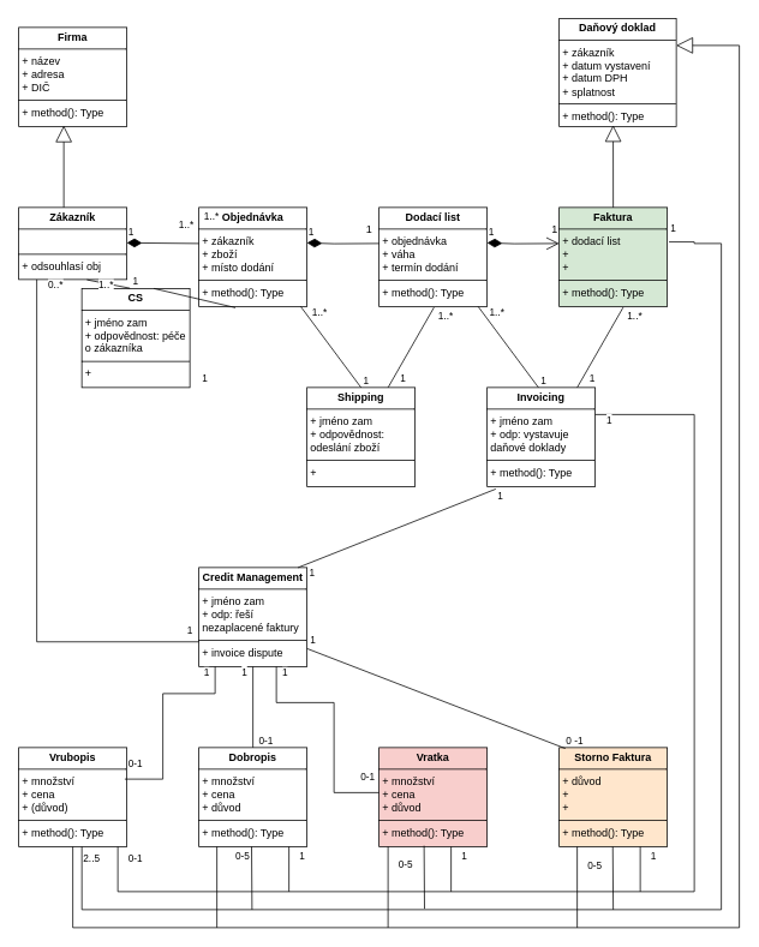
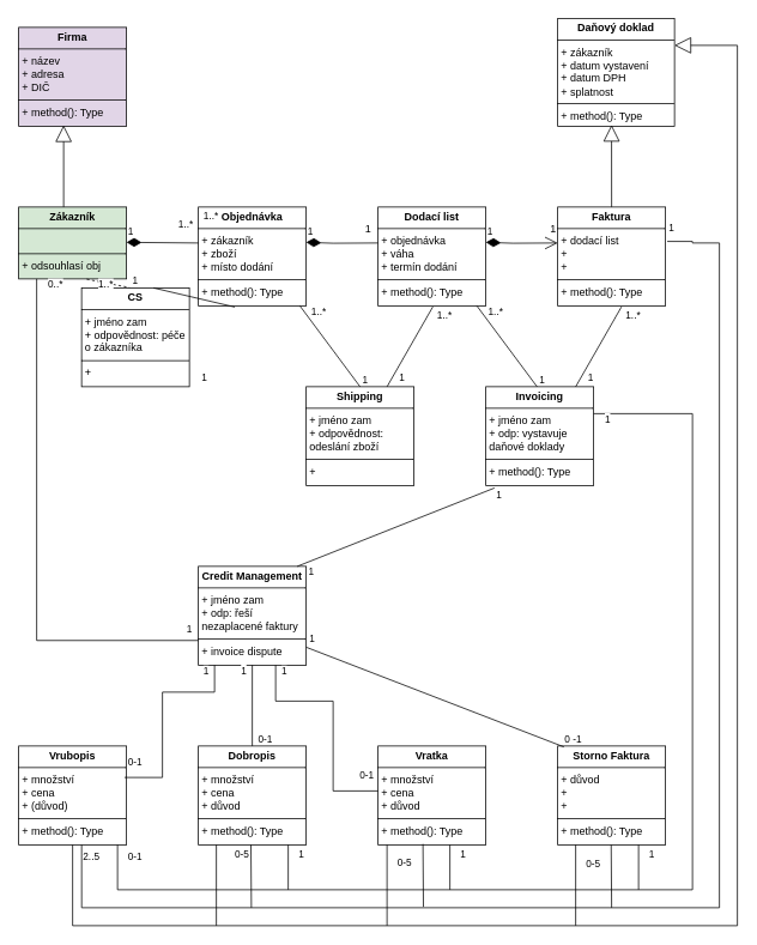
- <mxCell id="2" value="&lt;p style=&quot;margin:0px;margin-top:4px;text-align:center;&quot;&gt;&lt;b&gt;Firma&lt;/b&gt;&lt;/p&gt;&lt;hr size=&quot;1&quot; style=&quot;border-style:solid;&quot;&gt;&lt;p style=&quot;margin:0px;margin-left:4px;&quot;&gt;+ název&lt;/p&gt;&lt;p style=&quot;margin:0px;margin-left:4px;&quot;&gt;+ adresa&lt;/p&gt;&lt;p style=&quot;margin:0px;margin-left:4px;&quot;&gt;+ DIČ&lt;/p&gt;&lt;hr size=&quot;1&quot; style=&quot;border-style:solid;&quot;&gt;&lt;p style=&quot;margin:0px;margin-left:4px;&quot;&gt;+ method(): Type&lt;/p&gt;" style="verticalAlign=top;align=left;overflow=fill;html=1;whiteSpace=wrap;" parent="1" vertex="1"><mxGeometry x="20" y="30" width="120" height="110" as="geometry" /></mxCell>
+ <mxCell id="2" value="&lt;p style=&quot;margin:0px;margin-top:4px;text-align:center;&quot;&gt;&lt;b&gt;Firma&lt;/b&gt;&lt;/p&gt;&lt;hr size=&quot;1&quot; style=&quot;border-style:solid;&quot;&gt;&lt;p style=&quot;margin:0px;margin-left:4px;&quot;&gt;+ název&lt;/p&gt;&lt;p style=&quot;margin:0px;margin-left:4px;&quot;&gt;+ adresa&lt;/p&gt;&lt;p style=&quot;margin:0px;margin-left:4px;&quot;&gt;+ DIČ&lt;/p&gt;&lt;hr size=&quot;1&quot; style=&quot;border-style:solid;&quot;&gt;&lt;p style=&quot;margin:0px;margin-left:4px;&quot;&gt;+ method(): Type&lt;/p&gt;" style="verticalAlign=top;align=left;overflow=fill;html=1;whiteSpace=wrap;fillColor=#e1d5e7;" parent="1" vertex="1"><mxGeometry x="20" y="30" width="120" height="110" as="geometry" /></mxCell>
- <mxCell id="4" value="&lt;p style=&quot;margin:0px;margin-top:4px;text-align:center;&quot;&gt;&lt;b&gt;Zákazník&lt;/b&gt;&lt;/p&gt;&lt;hr size=&quot;1&quot; style=&quot;border-style:solid;&quot;&gt;&lt;p style=&quot;margin:0px;margin-left:4px;&quot;&gt;&lt;br&gt;&lt;/p&gt;&lt;hr size=&quot;1&quot; style=&quot;border-style:solid;&quot;&gt;&lt;p style=&quot;margin:0px;margin-left:4px;&quot;&gt;+ odsouhlasí obj&lt;/p&gt;" style="verticalAlign=top;align=left;overflow=fill;html=1;whiteSpace=wrap;" parent="1" vertex="1"><mxGeometry x="20" y="230" width="120" height="80" as="geometry" /></mxCell>
+ <mxCell id="4" value="&lt;p style=&quot;margin:0px;margin-top:4px;text-align:center;&quot;&gt;&lt;b&gt;Zákazník&lt;/b&gt;&lt;/p&gt;&lt;hr size=&quot;1&quot; style=&quot;border-style:solid;&quot;&gt;&lt;p style=&quot;margin:0px;margin-left:4px;&quot;&gt;&lt;br&gt;&lt;/p&gt;&lt;hr size=&quot;1&quot; style=&quot;border-style:solid;&quot;&gt;&lt;p style=&quot;margin:0px;margin-left:4px;&quot;&gt;+ odsouhlasí obj&lt;/p&gt;" style="verticalAlign=top;align=left;overflow=fill;html=1;whiteSpace=wrap;fillColor=#d5e8d4;" parent="1" vertex="1"><mxGeometry x="20" y="230" width="120" height="80" as="geometry" /></mxCell>
- <mxCell id="7" value="&lt;p style=&quot;margin:0px;margin-top:4px;text-align:center;&quot;&gt;&lt;b&gt;Faktura&lt;/b&gt;&lt;/p&gt;&lt;hr size=&quot;1&quot; style=&quot;border-style:solid;&quot;&gt;&lt;p style=&quot;margin:0px;margin-left:4px;&quot;&gt;+ dodací list&lt;/p&gt;&lt;p style=&quot;margin:0px;margin-left:4px;&quot;&gt;+&amp;nbsp;&lt;/p&gt;&lt;p style=&quot;margin:0px;margin-left:4px;&quot;&gt;+&amp;nbsp;&lt;/p&gt;&lt;hr size=&quot;1&quot; style=&quot;border-style:solid;&quot;&gt;&lt;p style=&quot;margin:0px;margin-left:4px;&quot;&gt;+ method(): Type&lt;/p&gt;" style="verticalAlign=top;align=left;overflow=fill;html=1;whiteSpace=wrap;fillColor=#d5e8d4;" parent="1" vertex="1"><mxGeometry x="620" y="230" width="120" height="110" as="geometry" /></mxCell>
+ <mxCell id="7" value="&lt;p style=&quot;margin:0px;margin-top:4px;text-align:center;&quot;&gt;&lt;b&gt;Faktura&lt;/b&gt;&lt;/p&gt;&lt;hr size=&quot;1&quot; style=&quot;border-style:solid;&quot;&gt;&lt;p style=&quot;margin:0px;margin-left:4px;&quot;&gt;+ dodací list&lt;/p&gt;&lt;p style=&quot;margin:0px;margin-left:4px;&quot;&gt;+&amp;nbsp;&lt;/p&gt;&lt;p style=&quot;margin:0px;margin-left:4px;&quot;&gt;+&amp;nbsp;&lt;/p&gt;&lt;hr size=&quot;1&quot; style=&quot;border-style:solid;&quot;&gt;&lt;p style=&quot;margin:0px;margin-left:4px;&quot;&gt;+ method(): Type&lt;/p&gt;" style="verticalAlign=top;align=left;overflow=fill;html=1;whiteSpace=wrap;" parent="1" vertex="1"><mxGeometry x="620" y="230" width="120" height="110" as="geometry" /></mxCell>
- <mxCell id="19" value="" style="endArrow=none;html=1;endSize=12;startArrow=none;startSize=14;startFill=0;rounded=0;exitX=0.631;exitY=1.004;exitDx=0;exitDy=0;exitPerimeter=0;entryX=0.445;entryY=-0.003;entryDx=0;entryDy=0;entryPerimeter=0;endFill=0;" parent="1" source="4" target="8" edge="1"><mxGeometry relative="1" as="geometry"><mxPoint x="100" y="400" as="sourcePoint" /><mxPoint x="260" y="400" as="targetPoint" /></mxGeometry></mxCell>
+ <mxCell id="19" value="" style="endArrow=none;html=1;endSize=12;startArrow=none;startSize=14;startFill=0;rounded=0;exitX=0.631;exitY=1.004;exitDx=0;exitDy=0;exitPerimeter=0;entryX=0.445;entryY=-0.003;entryDx=0;entryDy=0;entryPerimeter=0;endFill=0;dashed=1;" parent="1" source="4" target="8" edge="1"><mxGeometry relative="1" as="geometry"><mxPoint x="100" y="400" as="sourcePoint" /><mxPoint x="260" y="400" as="targetPoint" /></mxGeometry></mxCell>
- <mxCell id="13" value="&lt;p style=&quot;margin:0px;margin-top:4px;text-align:center;&quot;&gt;&lt;b&gt;Vratka&lt;/b&gt;&lt;/p&gt;&lt;hr size=&quot;1&quot; style=&quot;border-style:solid;&quot;&gt;&lt;p style=&quot;margin:0px;margin-left:4px;&quot;&gt;+ množství&lt;/p&gt;&lt;p style=&quot;margin:0px;margin-left:4px;&quot;&gt;+ cena&lt;/p&gt;&lt;p style=&quot;margin:0px;margin-left:4px;&quot;&gt;+ důvod&lt;/p&gt;&lt;hr size=&quot;1&quot; style=&quot;border-style:solid;&quot;&gt;&lt;p style=&quot;margin:0px;margin-left:4px;&quot;&gt;+ method(): Type&lt;/p&gt;" style="verticalAlign=top;align=left;overflow=fill;html=1;whiteSpace=wrap;fillColor=#f8cecc;" parent="1" vertex="1"><mxGeometry x="420" y="830" width="120" height="110" as="geometry" /></mxCell>
+ <mxCell id="13" value="&lt;p style=&quot;margin:0px;margin-top:4px;text-align:center;&quot;&gt;&lt;b&gt;Vratka&lt;/b&gt;&lt;/p&gt;&lt;hr size=&quot;1&quot; style=&quot;border-style:solid;&quot;&gt;&lt;p style=&quot;margin:0px;margin-left:4px;&quot;&gt;+ množství&lt;/p&gt;&lt;p style=&quot;margin:0px;margin-left:4px;&quot;&gt;+ cena&lt;/p&gt;&lt;p style=&quot;margin:0px;margin-left:4px;&quot;&gt;+ důvod&lt;/p&gt;&lt;hr size=&quot;1&quot; style=&quot;border-style:solid;&quot;&gt;&lt;p style=&quot;margin:0px;margin-left:4px;&quot;&gt;+ method(): Type&lt;/p&gt;" style="verticalAlign=top;align=left;overflow=fill;html=1;whiteSpace=wrap;" parent="1" vertex="1"><mxGeometry x="420" y="830" width="120" height="110" as="geometry" /></mxCell>
- <mxCell id="12" value="&lt;p style=&quot;margin:0px;margin-top:4px;text-align:center;&quot;&gt;&lt;b&gt;Storno Faktura&lt;/b&gt;&lt;/p&gt;&lt;hr size=&quot;1&quot; style=&quot;border-style:solid;&quot;&gt;&lt;p style=&quot;margin:0px;margin-left:4px;&quot;&gt;+ důvod&lt;/p&gt;&lt;p style=&quot;margin:0px;margin-left:4px;&quot;&gt;+&amp;nbsp;&lt;/p&gt;&lt;p style=&quot;margin:0px;margin-left:4px;&quot;&gt;+&lt;/p&gt;&lt;hr size=&quot;1&quot; style=&quot;border-style:solid;&quot;&gt;&lt;p style=&quot;margin:0px;margin-left:4px;&quot;&gt;+ method(): Type&lt;/p&gt;" style="verticalAlign=top;align=left;overflow=fill;html=1;whiteSpace=wrap;fillColor=#ffe6cc;" parent="1" vertex="1"><mxGeometry x="620" y="830" width="120" height="110" as="geometry" /></mxCell>
+ <mxCell id="12" value="&lt;p style=&quot;margin:0px;margin-top:4px;text-align:center;&quot;&gt;&lt;b&gt;Storno Faktura&lt;/b&gt;&lt;/p&gt;&lt;hr size=&quot;1&quot; style=&quot;border-style:solid;&quot;&gt;&lt;p style=&quot;margin:0px;margin-left:4px;&quot;&gt;+ důvod&lt;/p&gt;&lt;p style=&quot;margin:0px;margin-left:4px;&quot;&gt;+&amp;nbsp;&lt;/p&gt;&lt;p style=&quot;margin:0px;margin-left:4px;&quot;&gt;+&lt;/p&gt;&lt;hr size=&quot;1&quot; style=&quot;border-style:solid;&quot;&gt;&lt;p style=&quot;margin:0px;margin-left:4px;&quot;&gt;+ method(): Type&lt;/p&gt;" style="verticalAlign=top;align=left;overflow=fill;html=1;whiteSpace=wrap;" parent="1" vertex="1"><mxGeometry x="620" y="830" width="120" height="110" as="geometry" /></mxCell>
